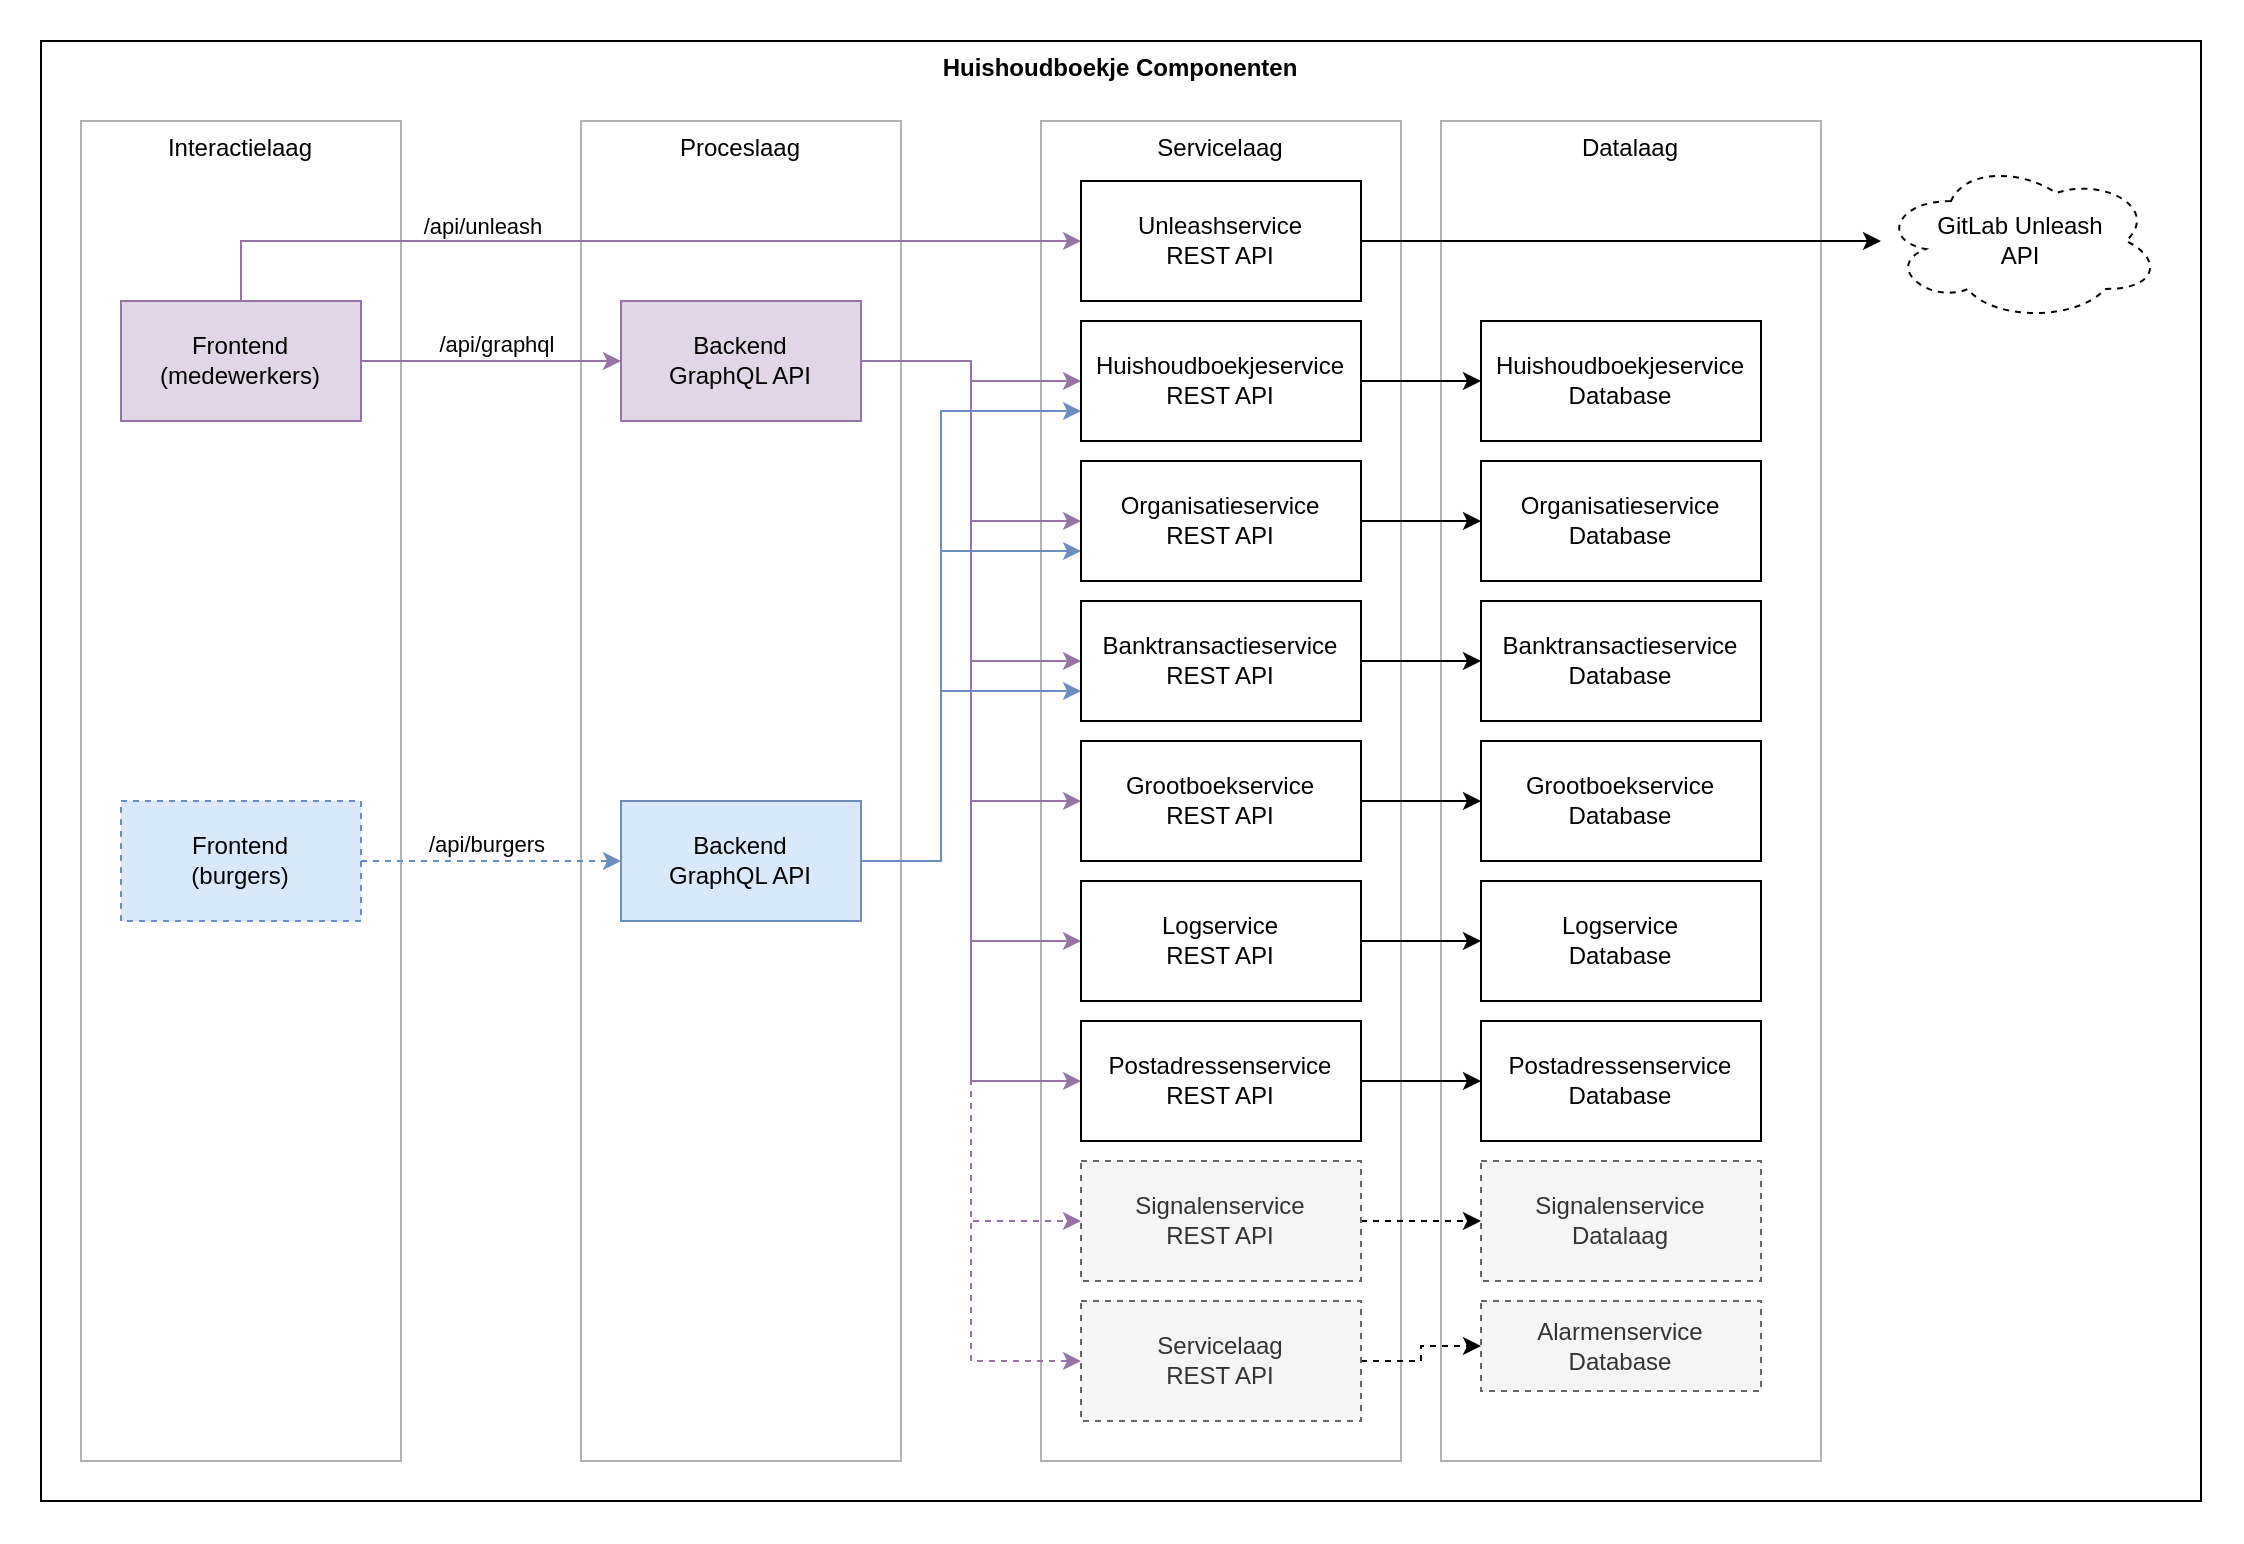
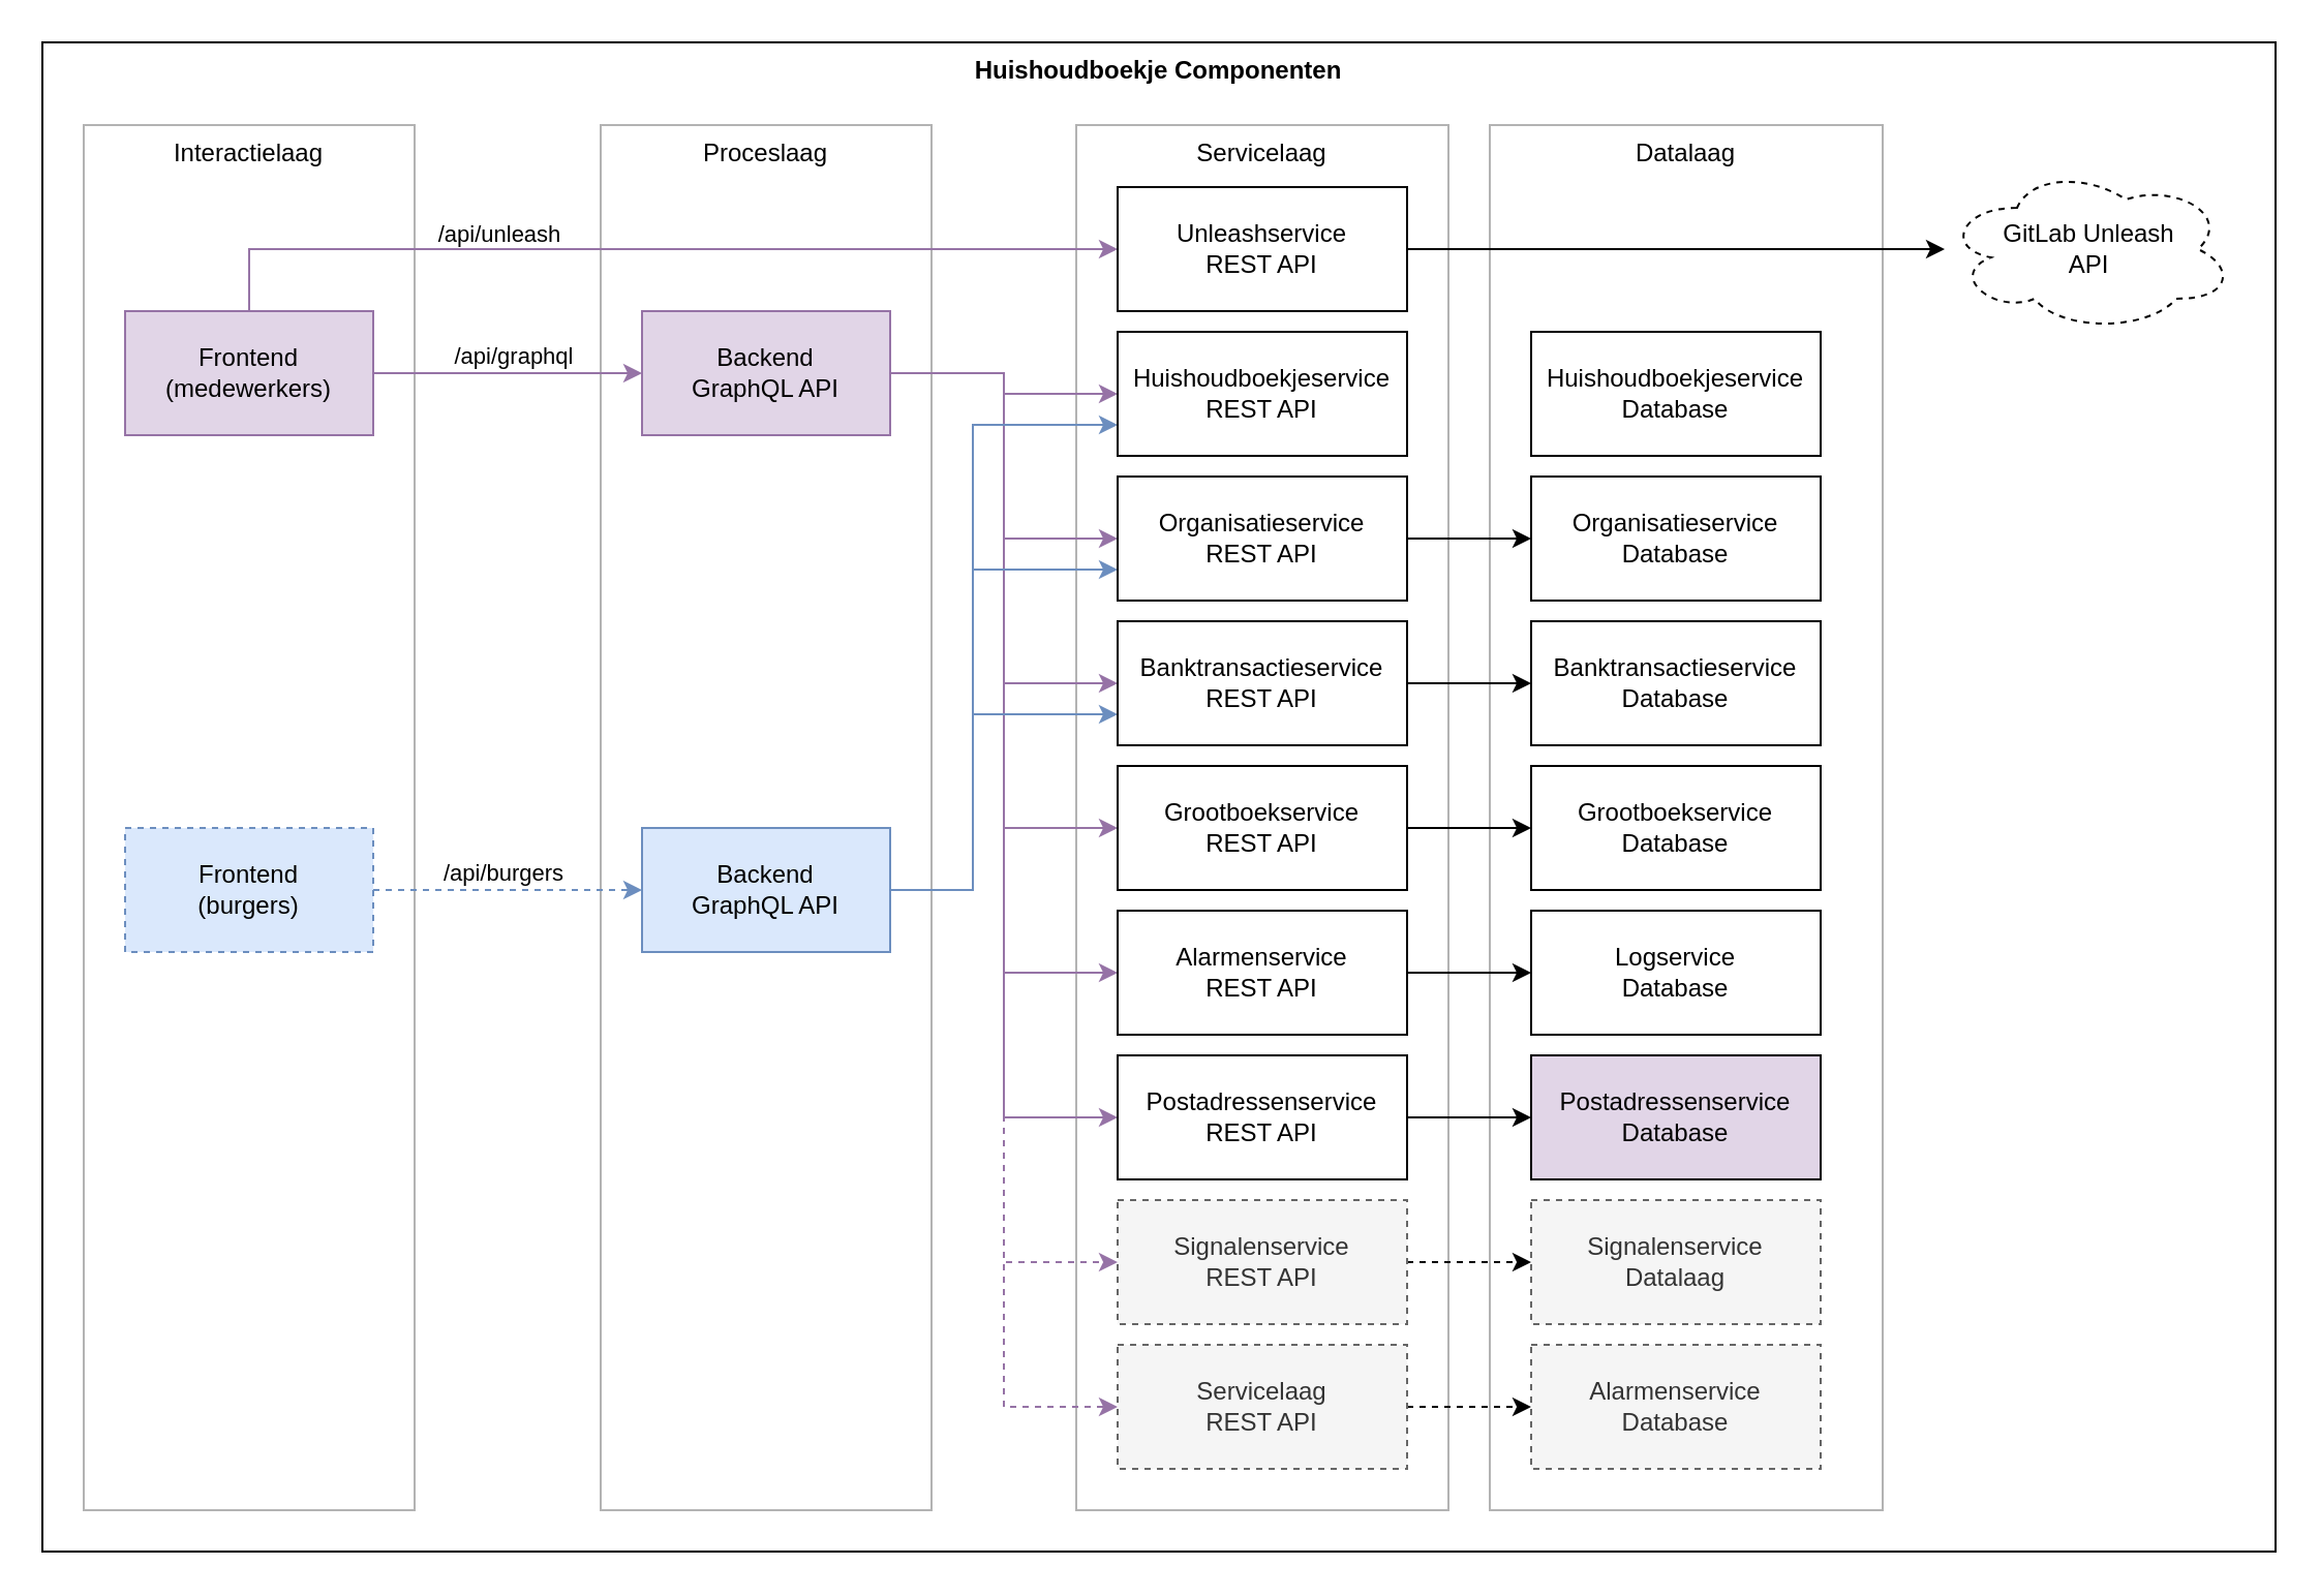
- <mxCell id="28" style="edgeStyle=orthogonalEdgeStyle;orthogonalLoop=1;jettySize=auto;html=1;exitX=1;exitY=0.5;exitDx=0;exitDy=0;entryX=0;entryY=0.5;entryDx=0;entryDy=0;rounded=0;" parent="1" source="29" target="47" edge="1"><mxGeometry relative="1" as="geometry" /></mxCell>
- <mxCell id="37" value="&lt;div&gt;Logservice&lt;/div&gt;&lt;div&gt;REST API&lt;br&gt;&lt;/div&gt;" style="whiteSpace=wrap;html=1;rounded=0;" parent="1" vertex="1"><mxGeometry x="540" y="440" width="140" height="60" as="geometry" /></mxCell>
+ <mxCell id="37" value="&lt;div&gt;Alarmenservice&lt;/div&gt;&lt;div&gt;REST API&lt;br&gt;&lt;/div&gt;" style="whiteSpace=wrap;html=1;rounded=0;" parent="1" vertex="1"><mxGeometry x="540" y="440" width="140" height="60" as="geometry" /></mxCell>
- <mxCell id="51" value="&lt;div&gt;Postadressenservice&lt;/div&gt;&lt;div&gt;Database&lt;br&gt;&lt;/div&gt;" style="whiteSpace=wrap;html=1;rounded=0;" parent="1" vertex="1"><mxGeometry x="740" y="510" width="140" height="60" as="geometry" /></mxCell>
+ <mxCell id="51" value="&lt;div&gt;Postadressenservice&lt;/div&gt;&lt;div&gt;Database&lt;br&gt;&lt;/div&gt;" style="whiteSpace=wrap;html=1;rounded=0;fillColor=#e1d5e7;" parent="1" vertex="1"><mxGeometry x="740" y="510" width="140" height="60" as="geometry" /></mxCell>
- <mxCell id="53" value="&lt;div&gt;Alarmenservice&lt;/div&gt;&lt;div&gt;Database&lt;br&gt;&lt;/div&gt;" style="whiteSpace=wrap;html=1;dashed=1;fillColor=#f5f5f5;fontColor=#333333;strokeColor=#666666;rounded=0;" parent="1" vertex="1"><mxGeometry x="740" y="650" width="140" height="45" as="geometry" /></mxCell>
+ <mxCell id="53" value="&lt;div&gt;Alarmenservice&lt;/div&gt;&lt;div&gt;Database&lt;br&gt;&lt;/div&gt;" style="whiteSpace=wrap;html=1;dashed=1;fillColor=#f5f5f5;fontColor=#333333;strokeColor=#666666;rounded=0;" parent="1" vertex="1"><mxGeometry x="740" y="650" width="140" height="60" as="geometry" /></mxCell>
